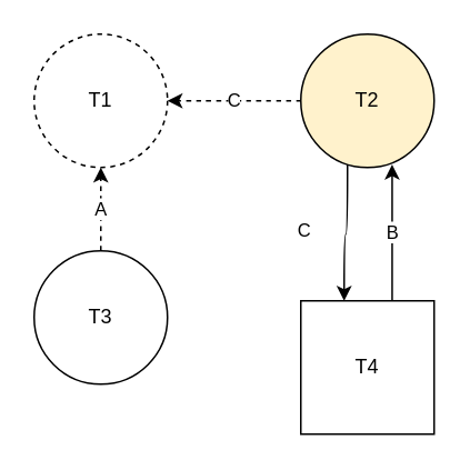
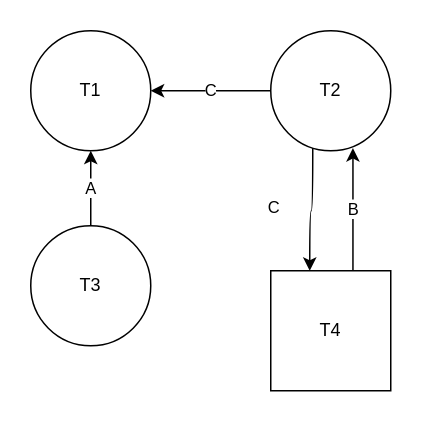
- <mxCell id="2" value="T1" style="ellipse;whiteSpace=wrap;html=1;aspect=fixed;dashed=1;" vertex="1" parent="1"><mxGeometry x="20" y="20" width="80" height="80" as="geometry" /></mxCell>
+ <mxCell id="2" value="T1" style="ellipse;whiteSpace=wrap;html=1;aspect=fixed;" vertex="1" parent="1"><mxGeometry x="20" y="20" width="80" height="80" as="geometry" /></mxCell>
- <mxCell id="5" value="C" style="edgeStyle=orthogonalEdgeStyle;curved=1;orthogonalLoop=1;jettySize=auto;html=1;entryX=1;entryY=0.5;entryDx=0;entryDy=0;dashed=1;" edge="1" parent="1" source="6" target="2"><mxGeometry relative="1" as="geometry" /></mxCell>
+ <mxCell id="5" value="C" style="edgeStyle=orthogonalEdgeStyle;curved=1;orthogonalLoop=1;jettySize=auto;html=1;entryX=1;entryY=0.5;entryDx=0;entryDy=0;" edge="1" parent="1" source="6" target="2"><mxGeometry relative="1" as="geometry" /></mxCell>
- <mxCell id="6" value="T2" style="ellipse;whiteSpace=wrap;html=1;aspect=fixed;fillColor=#fff2cc;" vertex="1" parent="1"><mxGeometry x="180" y="20" width="80" height="80" as="geometry" /></mxCell>
+ <mxCell id="6" value="T2" style="ellipse;whiteSpace=wrap;html=1;aspect=fixed;" vertex="1" parent="1"><mxGeometry x="180" y="20" width="80" height="80" as="geometry" /></mxCell>
- <mxCell id="7" value="A" style="edgeStyle=orthogonalEdgeStyle;curved=1;orthogonalLoop=1;jettySize=auto;html=1;entryX=0.5;entryY=1;entryDx=0;entryDy=0;strokeColor=#000000;dashed=1;" edge="1" parent="1" source="8" target="2"><mxGeometry relative="1" as="geometry" /></mxCell>
+ <mxCell id="7" value="A" style="edgeStyle=orthogonalEdgeStyle;curved=1;orthogonalLoop=1;jettySize=auto;html=1;entryX=0.5;entryY=1;entryDx=0;entryDy=0;strokeColor=#000000;" edge="1" parent="1" source="8" target="2"><mxGeometry relative="1" as="geometry" /></mxCell>
